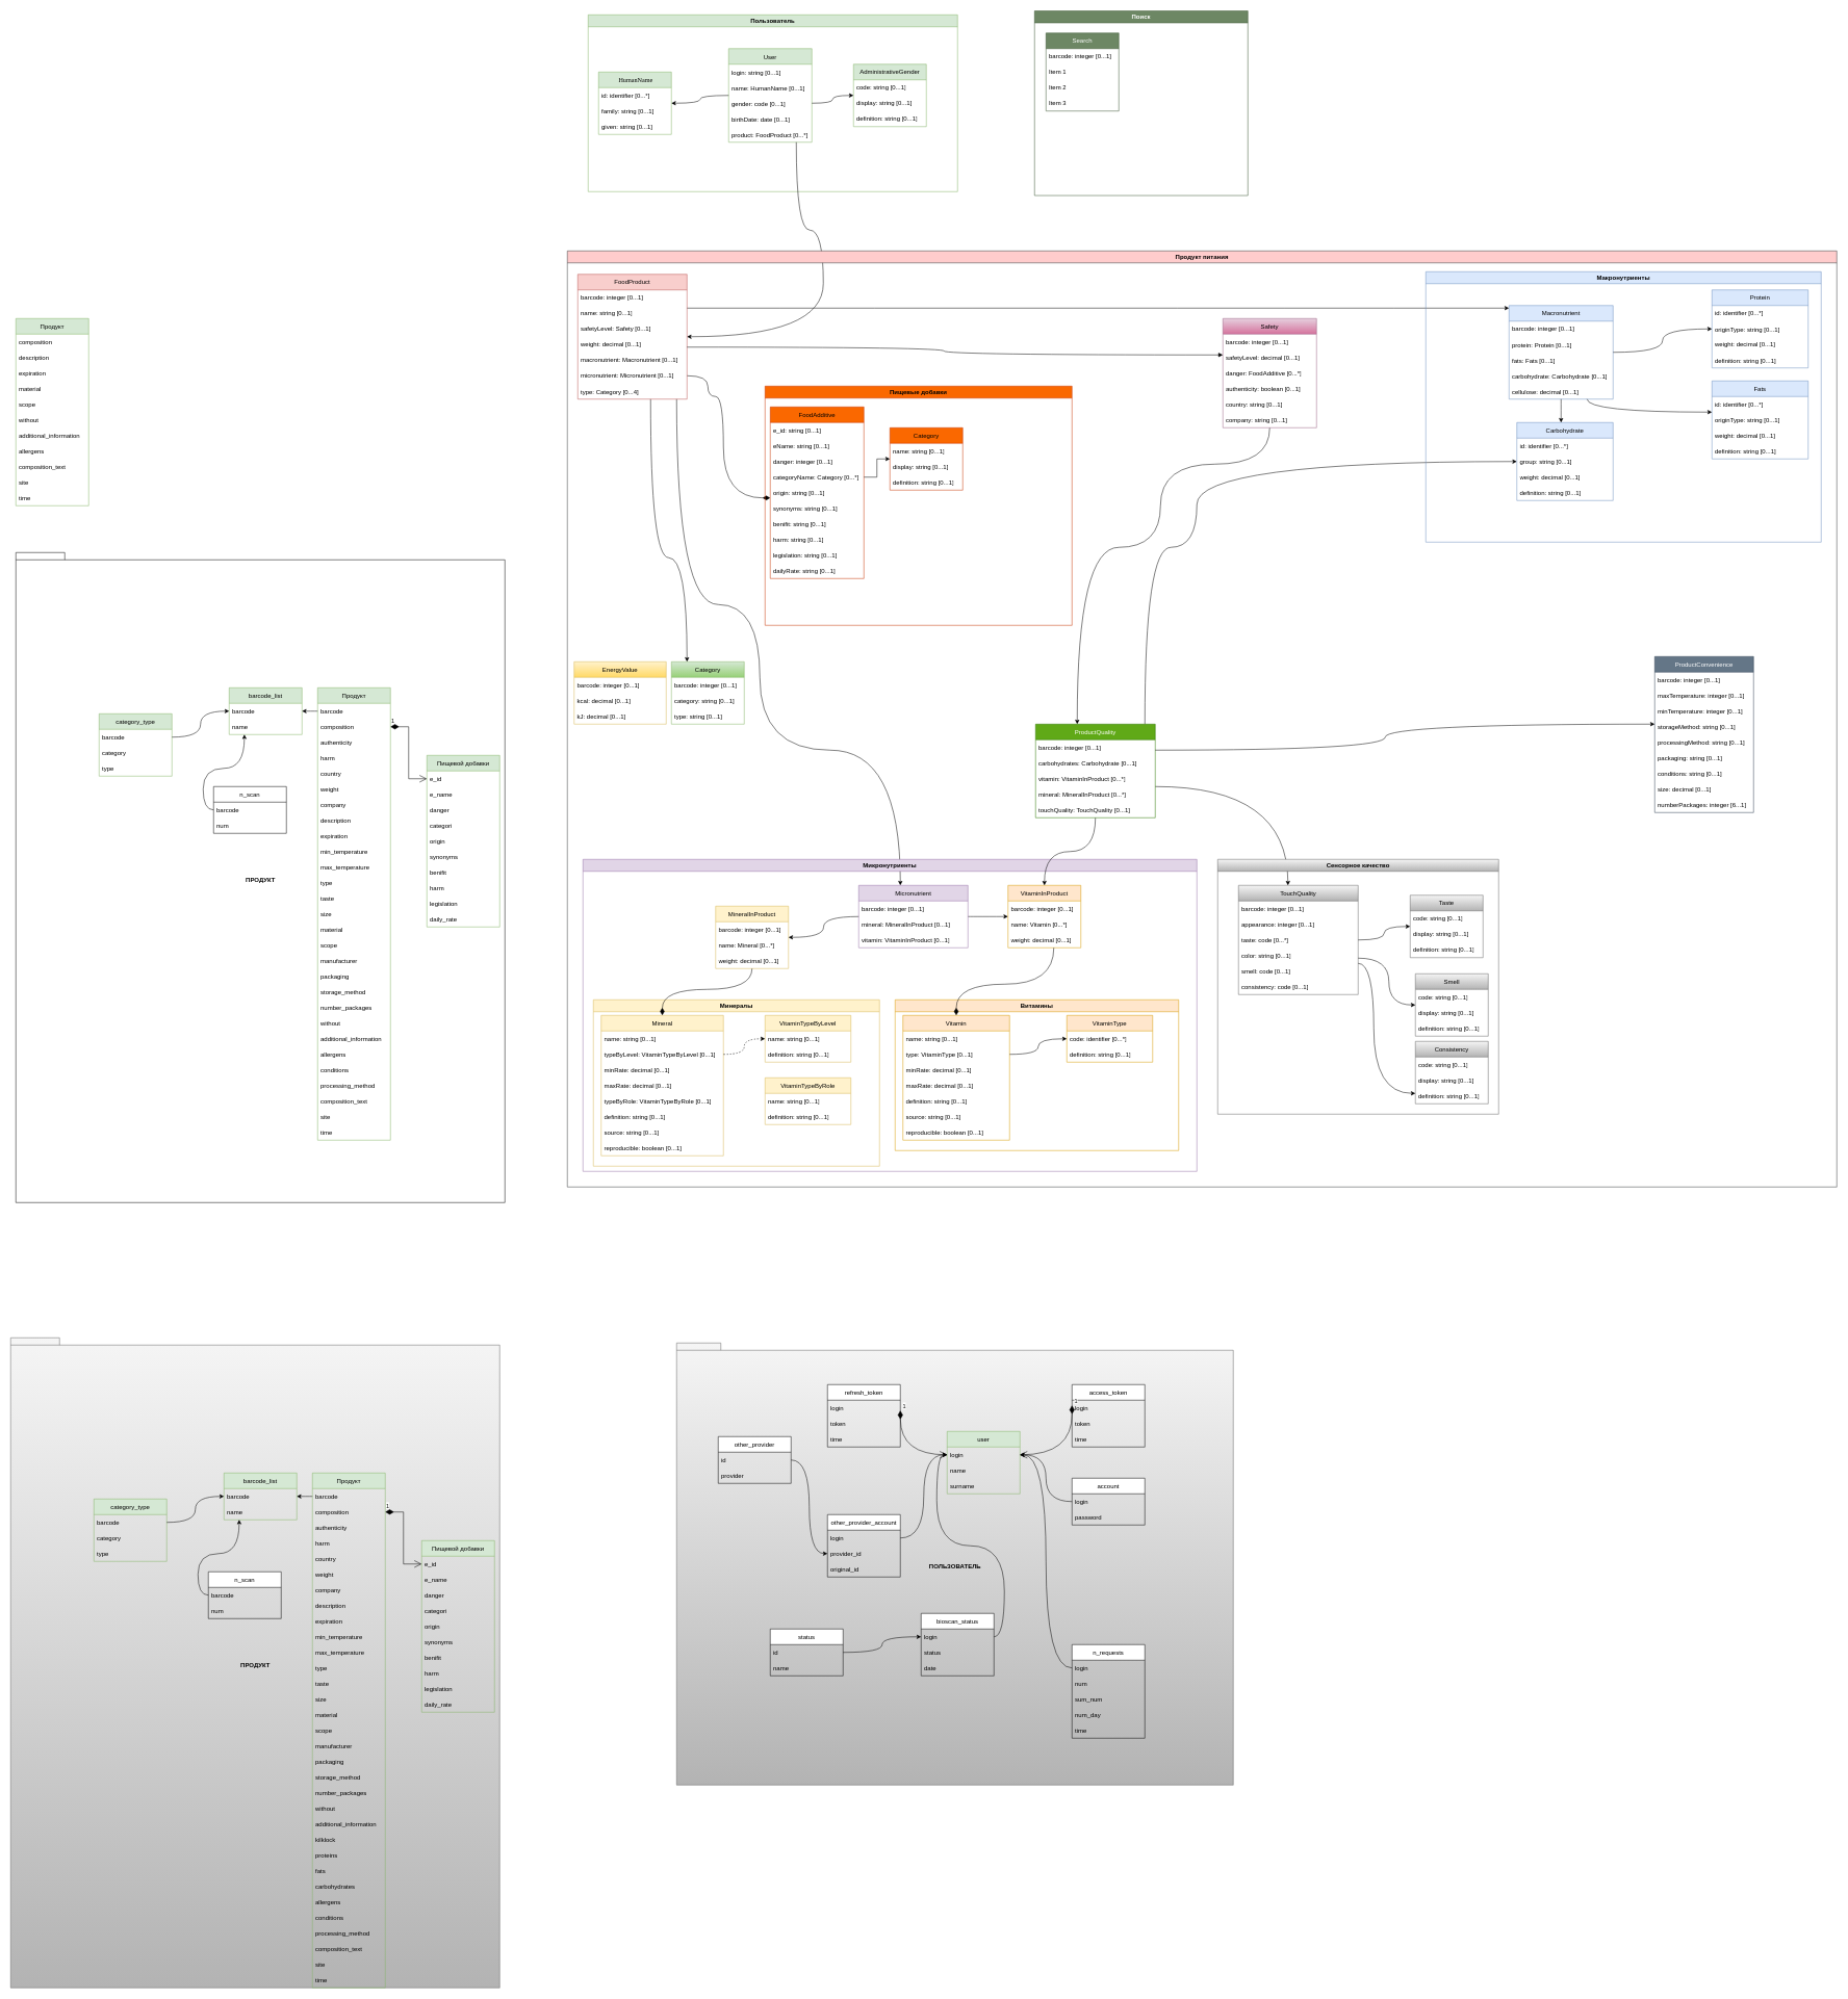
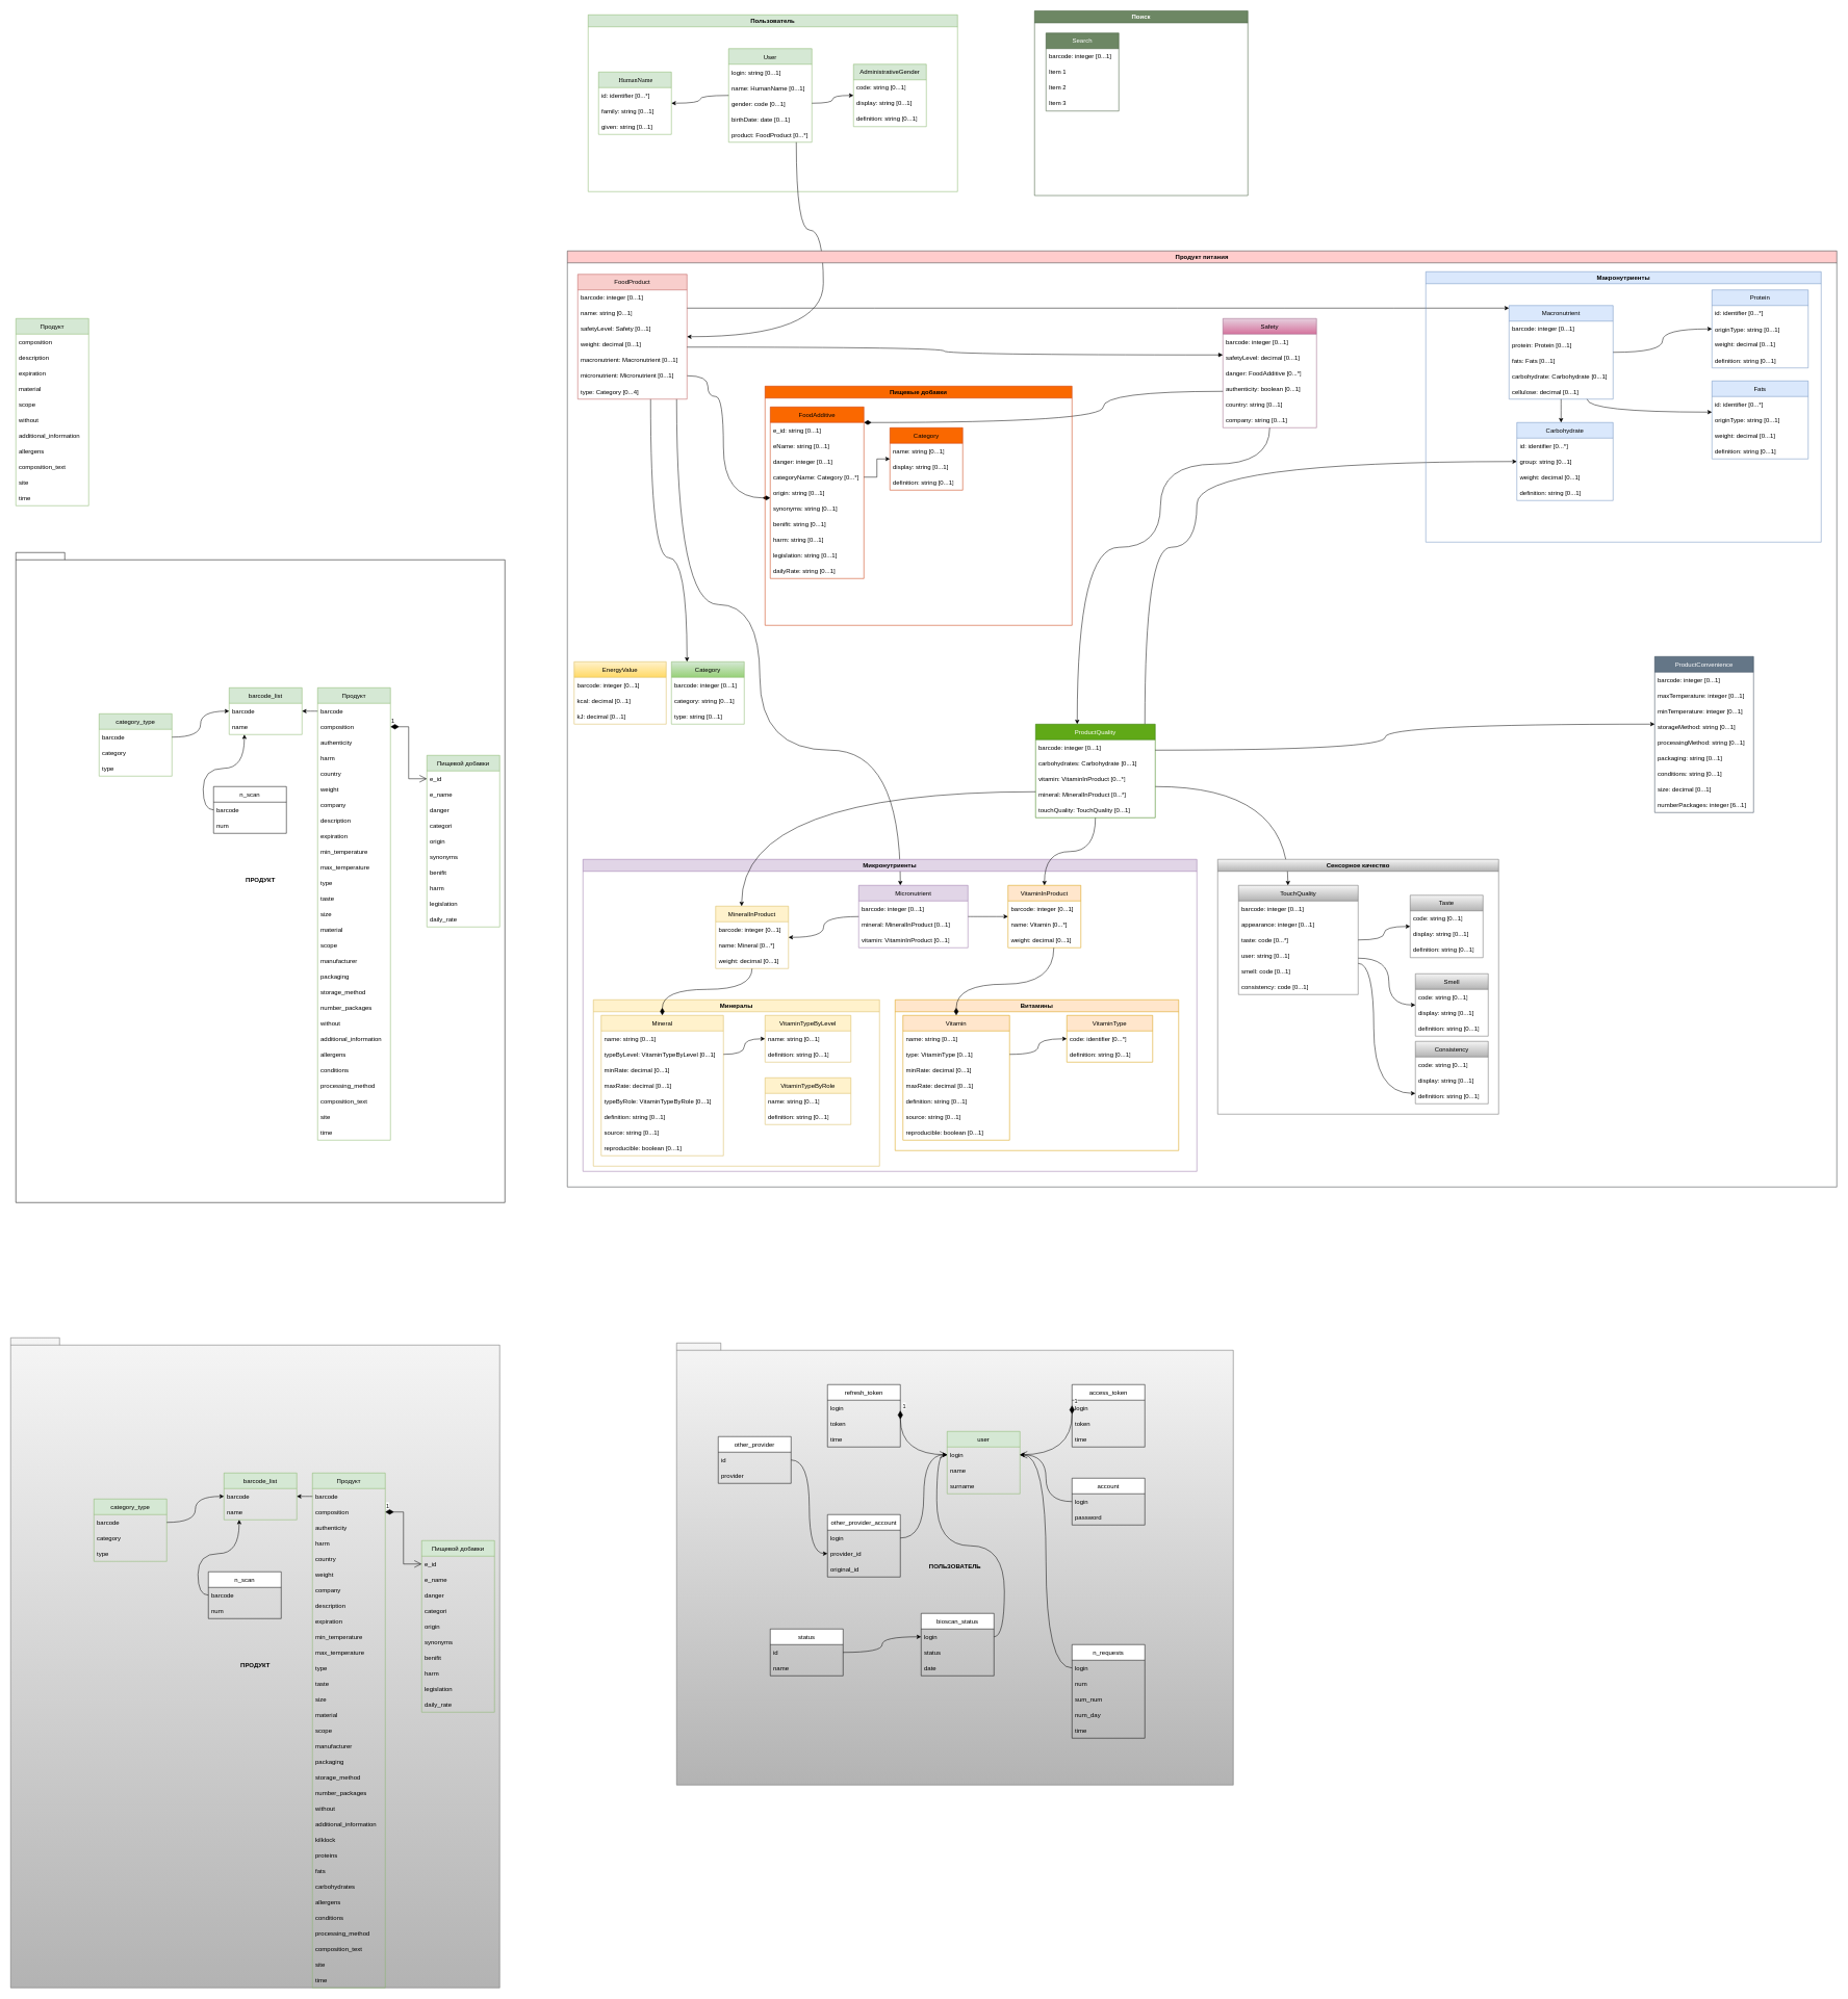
+ <mxCell id="247" style="edgeStyle=orthogonalEdgeStyle;rounded=0;orthogonalLoop=1;jettySize=auto;html=1;endArrow=diamondThin;endFill=1;endSize=12;startSize=12;curved=1;" parent="178" source="193" target="326" edge="1"><mxGeometry relative="1" as="geometry"><Array as="points"><mxPoint x="1030" y="270" /><mxPoint x="1030" y="330" /></Array></mxGeometry></mxCell>
+ <mxCell id="265" style="edgeStyle=orthogonalEdgeStyle;rounded=0;orthogonalLoop=1;jettySize=auto;html=1;elbow=vertical;curved=1;" parent="178" source="259" target="228" edge="1"><mxGeometry relative="1" as="geometry"><Array as="points"><mxPoint x="335" y="1040" /></Array></mxGeometry></mxCell>
- <mxCell id="283" value="color:&amp;nbsp;string [0...1]" style="text;strokeColor=none;fillColor=none;align=left;verticalAlign=middle;spacingLeft=4;spacingRight=4;overflow=hidden;points=[[0,0.5],[1,0.5]];portConstraint=eastwest;rotatable=0;whiteSpace=wrap;html=1;" parent="279" vertex="1"><mxGeometry y="120" width="230" height="30" as="geometry" /></mxCell>
+ <mxCell id="283" value="user:&amp;nbsp;string [0...1]" style="text;strokeColor=none;fillColor=none;align=left;verticalAlign=middle;spacingLeft=4;spacingRight=4;overflow=hidden;points=[[0,0.5],[1,0.5]];portConstraint=eastwest;rotatable=0;whiteSpace=wrap;html=1;" parent="279" vertex="1"><mxGeometry y="120" width="230" height="30" as="geometry" /></mxCell>
- <mxCell id="220" style="edgeStyle=orthogonalEdgeStyle;curved=1;rounded=0;orthogonalLoop=1;jettySize=auto;html=1;endArrow=classic;endFill=1;dashed=1;" parent="207" source="210" target="217" edge="1"><mxGeometry relative="1" as="geometry" /></mxCell>
+ <mxCell id="220" style="edgeStyle=orthogonalEdgeStyle;curved=1;rounded=0;orthogonalLoop=1;jettySize=auto;html=1;endArrow=classic;endFill=1;" parent="207" source="210" target="217" edge="1"><mxGeometry relative="1" as="geometry" /></mxCell>
